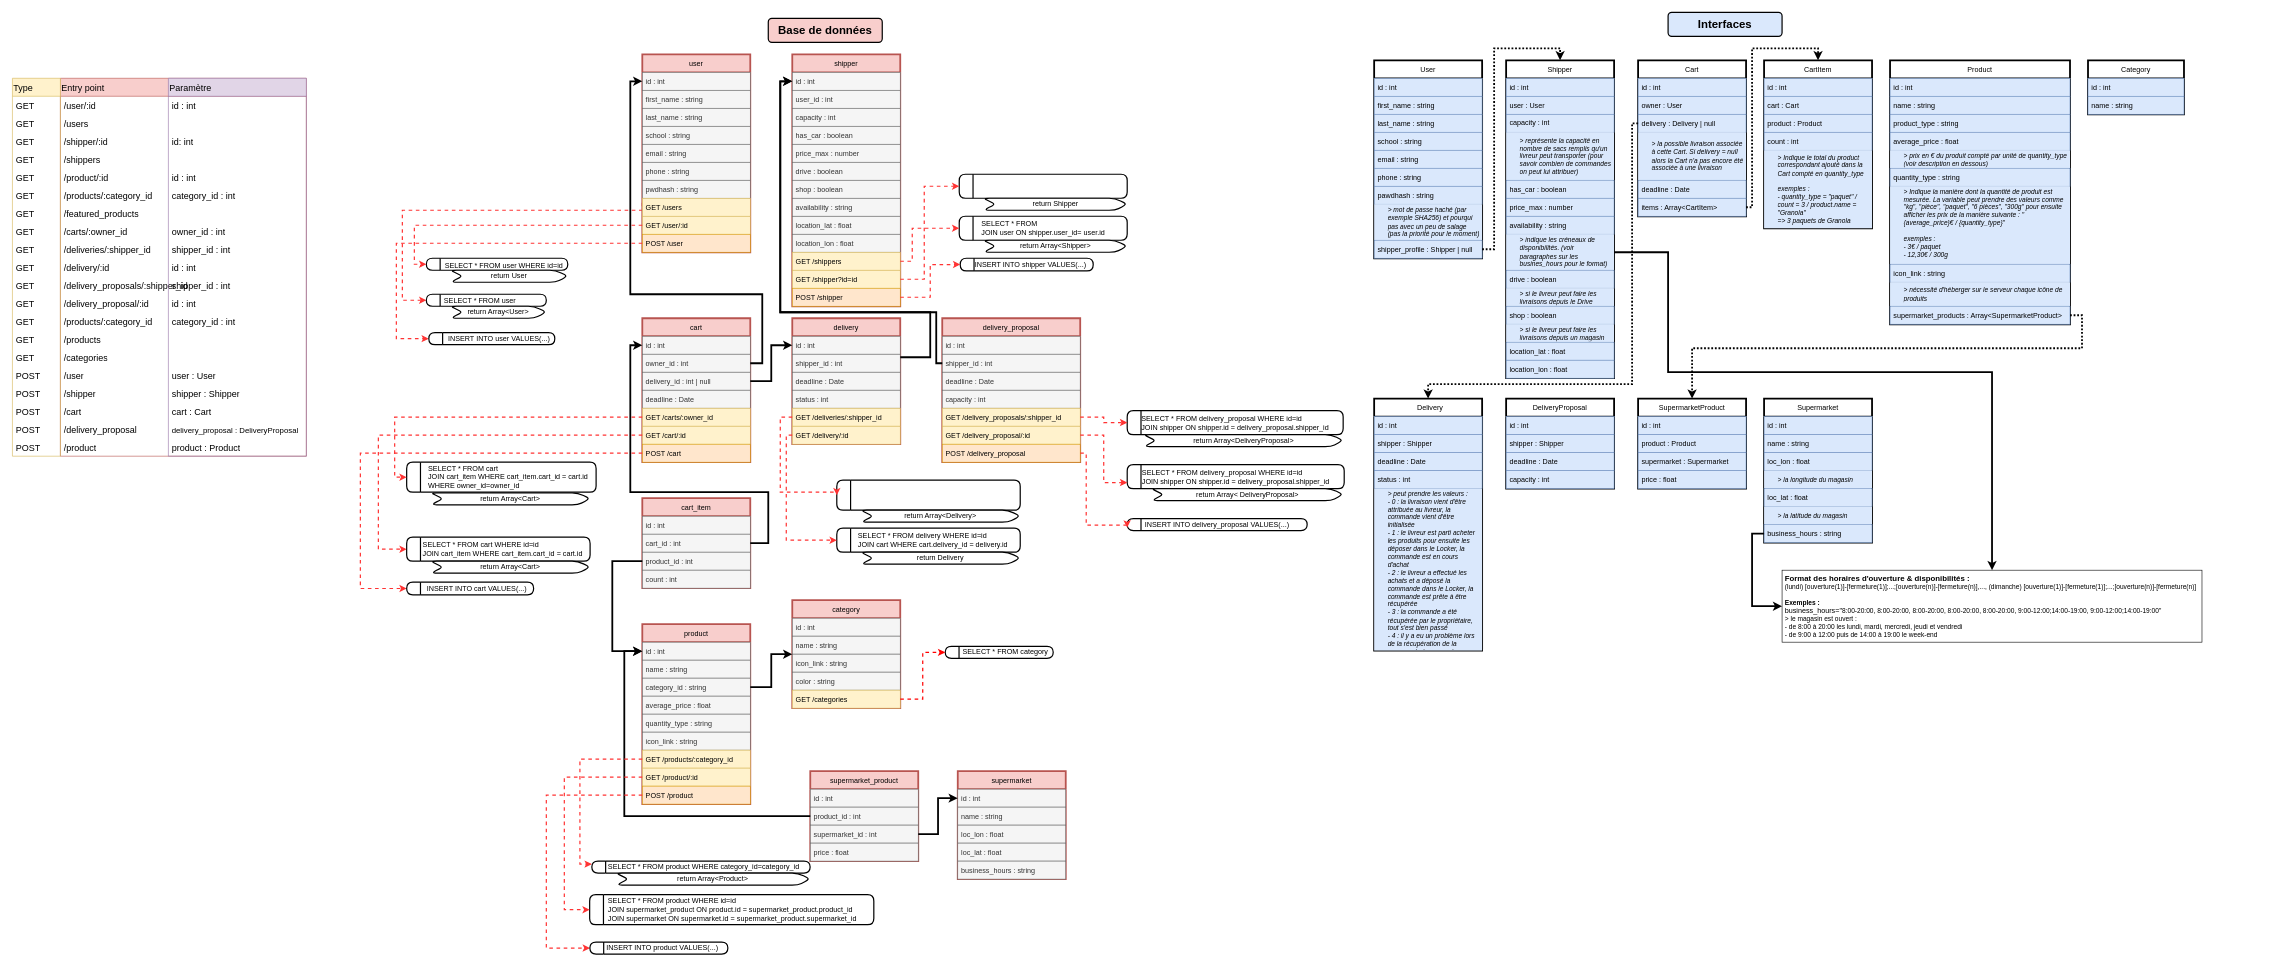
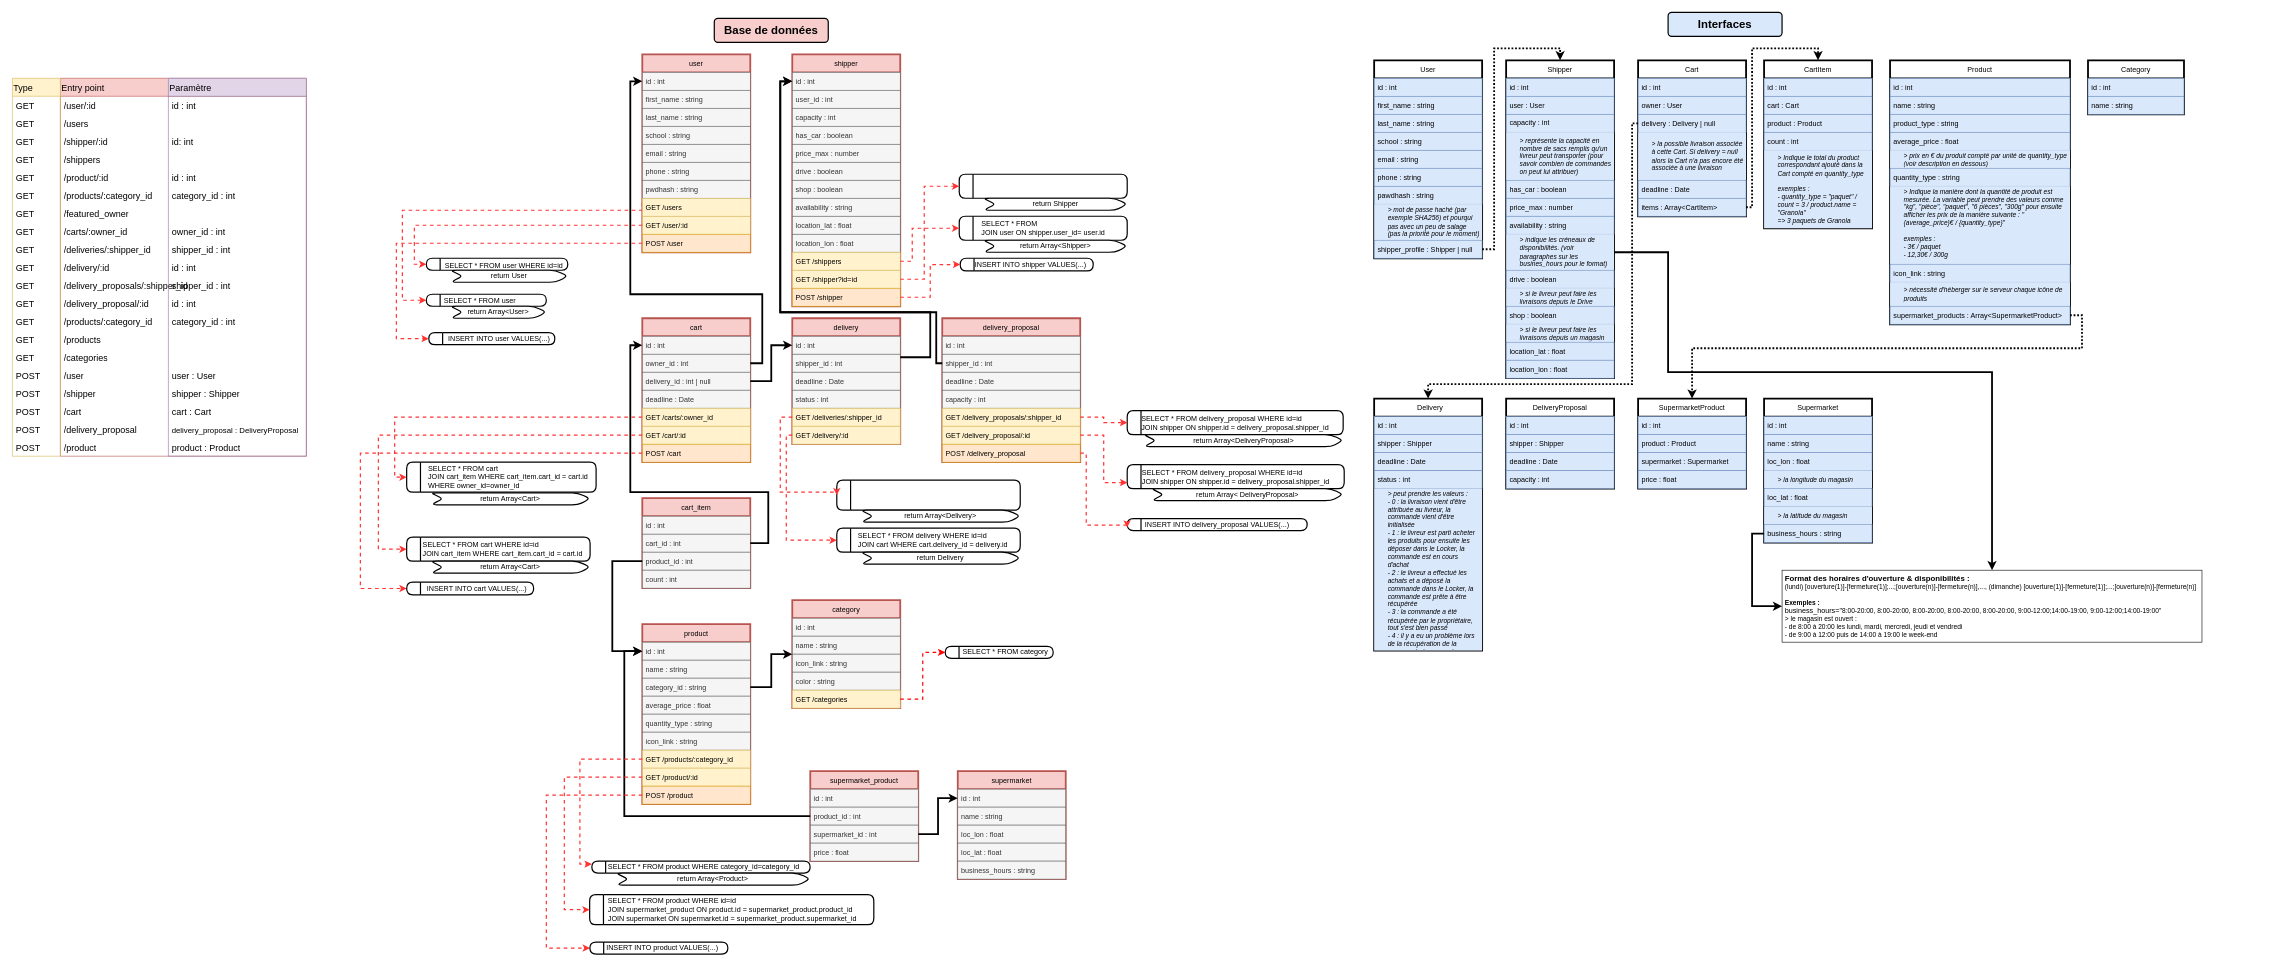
- <mxCell id="85" value="&lt;font style=&quot;font-size: 19px;&quot;&gt;&lt;b&gt;Base de données&lt;/b&gt;&lt;/font&gt;" style="text;html=1;strokeColor=#000000;fillColor=#f8cecc;align=center;verticalAlign=middle;whiteSpace=wrap;rounded=1;labelBackgroundColor=none;strokeWidth=2;" parent="1" vertex="1"><mxGeometry x="1280" y="30" width="190" height="40" as="geometry" /></mxCell>
+ <mxCell id="85" value="&lt;font style=&quot;font-size: 19px;&quot;&gt;&lt;b&gt;Base de données&lt;/b&gt;&lt;/font&gt;" style="text;html=1;strokeColor=#000000;fillColor=#f8cecc;align=center;verticalAlign=middle;whiteSpace=wrap;rounded=1;labelBackgroundColor=none;strokeWidth=2;" parent="1" vertex="1"><mxGeometry x="1190" y="30" width="190" height="40" as="geometry" /></mxCell>
- <mxCell id="266" value="/featured_products" style="text;strokeColor=none;fillColor=none;align=left;verticalAlign=middle;spacingLeft=4;spacingRight=4;overflow=hidden;points=[[0,0.5],[1,0.5]];portConstraint=eastwest;rotatable=0;whiteSpace=wrap;html=1;fontSize=15;" vertex="1" parent="259"><mxGeometry y="210" width="410" height="30" as="geometry" /></mxCell>
+ <mxCell id="266" value="/featured_owner" style="text;strokeColor=none;fillColor=none;align=left;verticalAlign=middle;spacingLeft=4;spacingRight=4;overflow=hidden;points=[[0,0.5],[1,0.5]];portConstraint=eastwest;rotatable=0;whiteSpace=wrap;html=1;fontSize=15;" vertex="1" parent="259"><mxGeometry y="210" width="410" height="30" as="geometry" /></mxCell>
